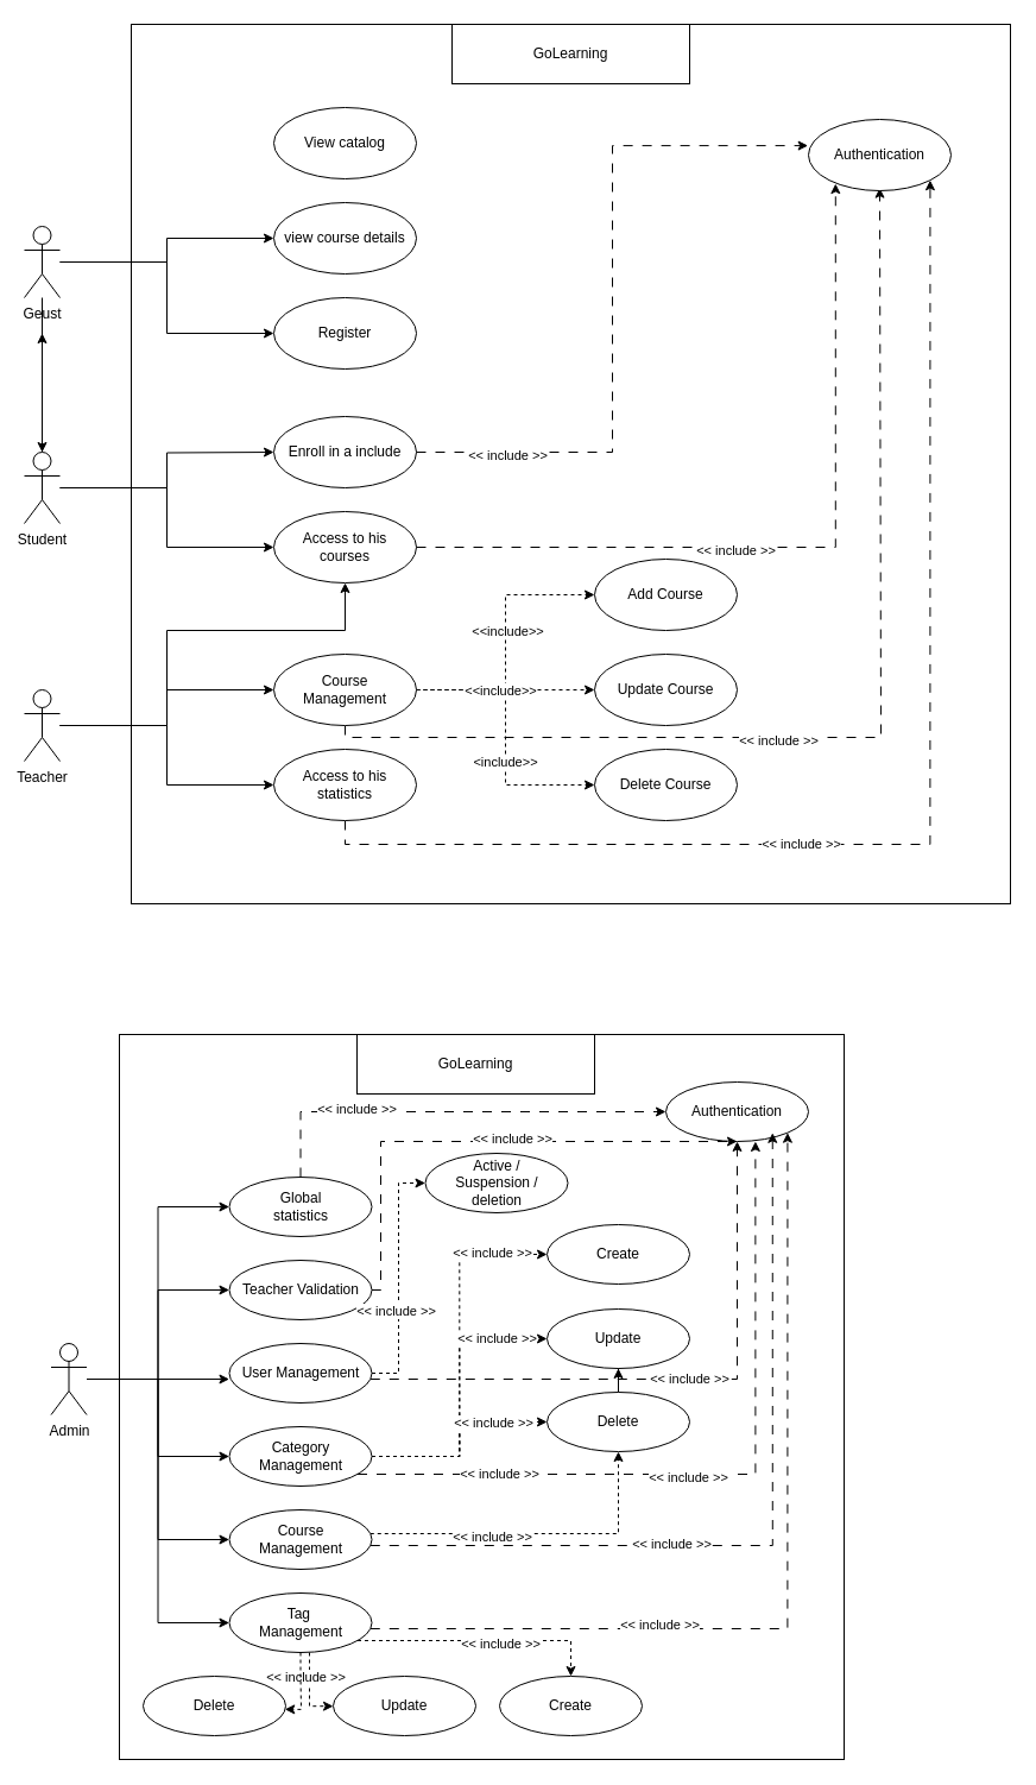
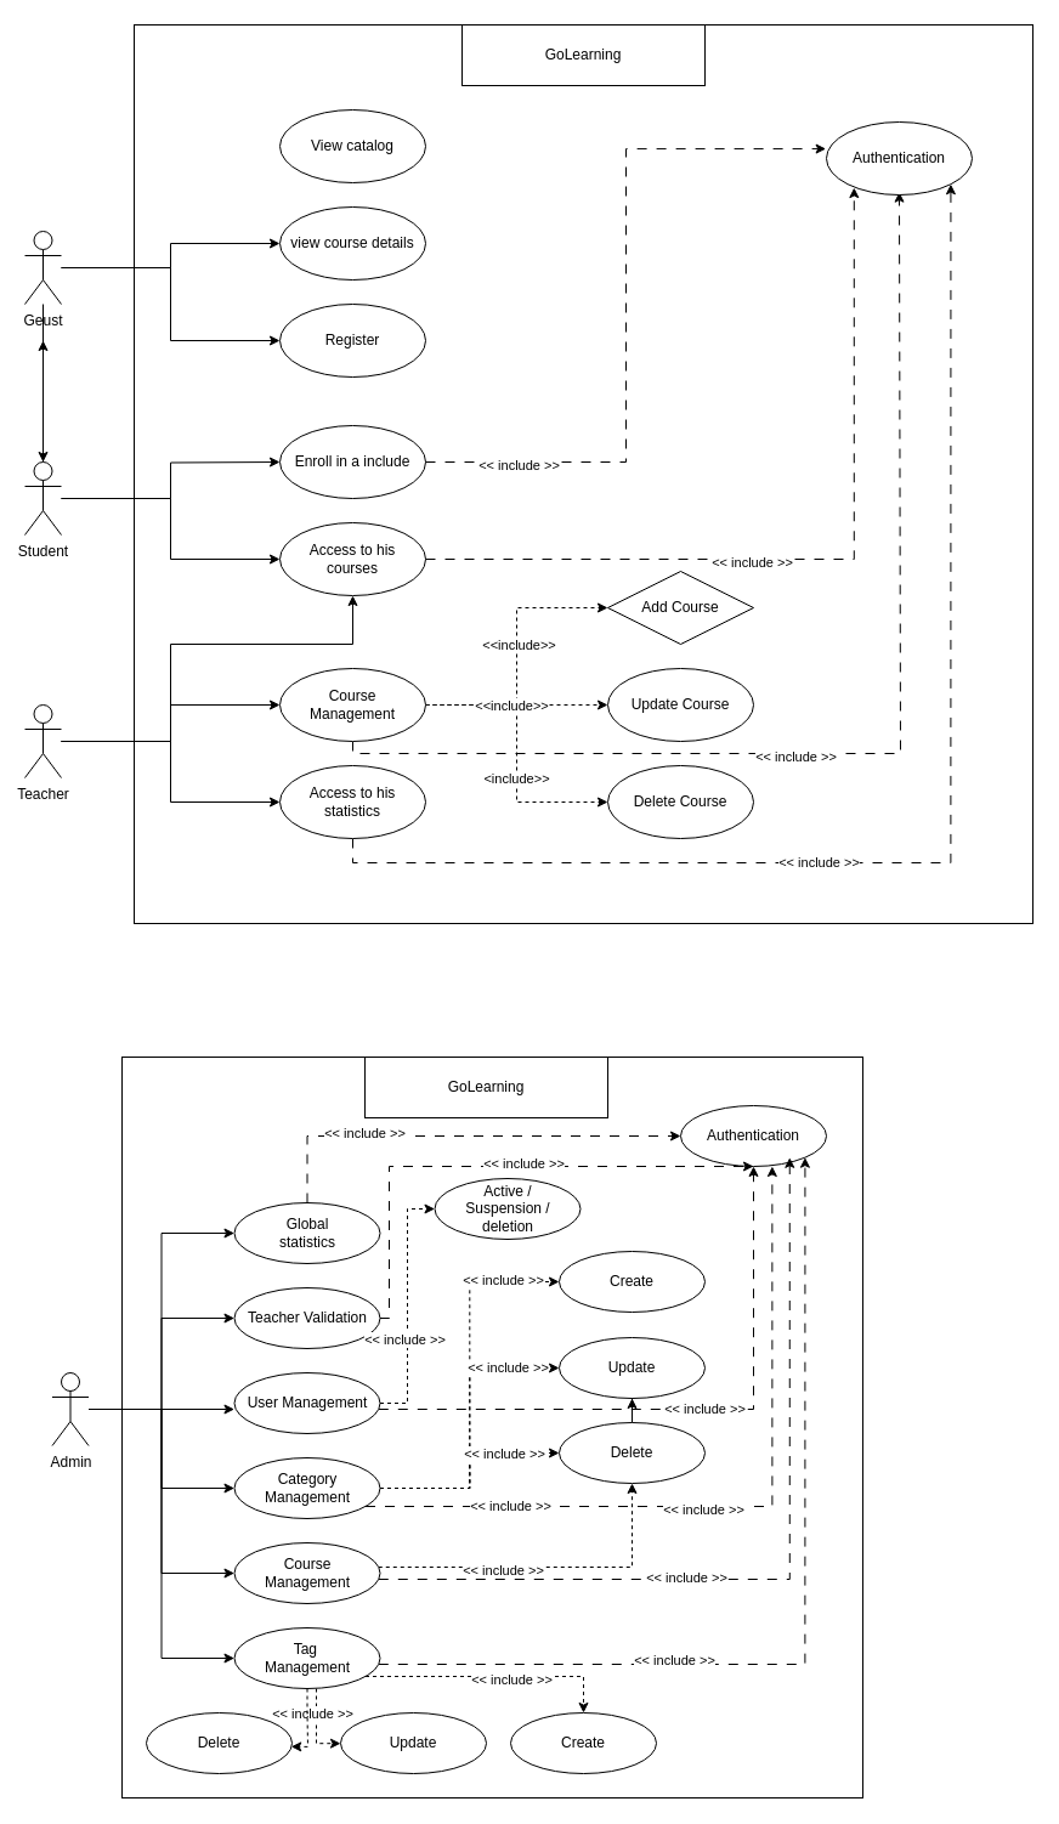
- <mxCell id="34" value="Add Course" style="ellipse;whiteSpace=wrap;html=1;" parent="1" vertex="1"><mxGeometry x="500" y="470" width="120" height="60" as="geometry" /></mxCell>
+ <mxCell id="34" value="Add Course" style="rhombus;whiteSpace=wrap;html=1;" parent="1" vertex="1"><mxGeometry x="500" y="470" width="120" height="60" as="geometry" /></mxCell>
